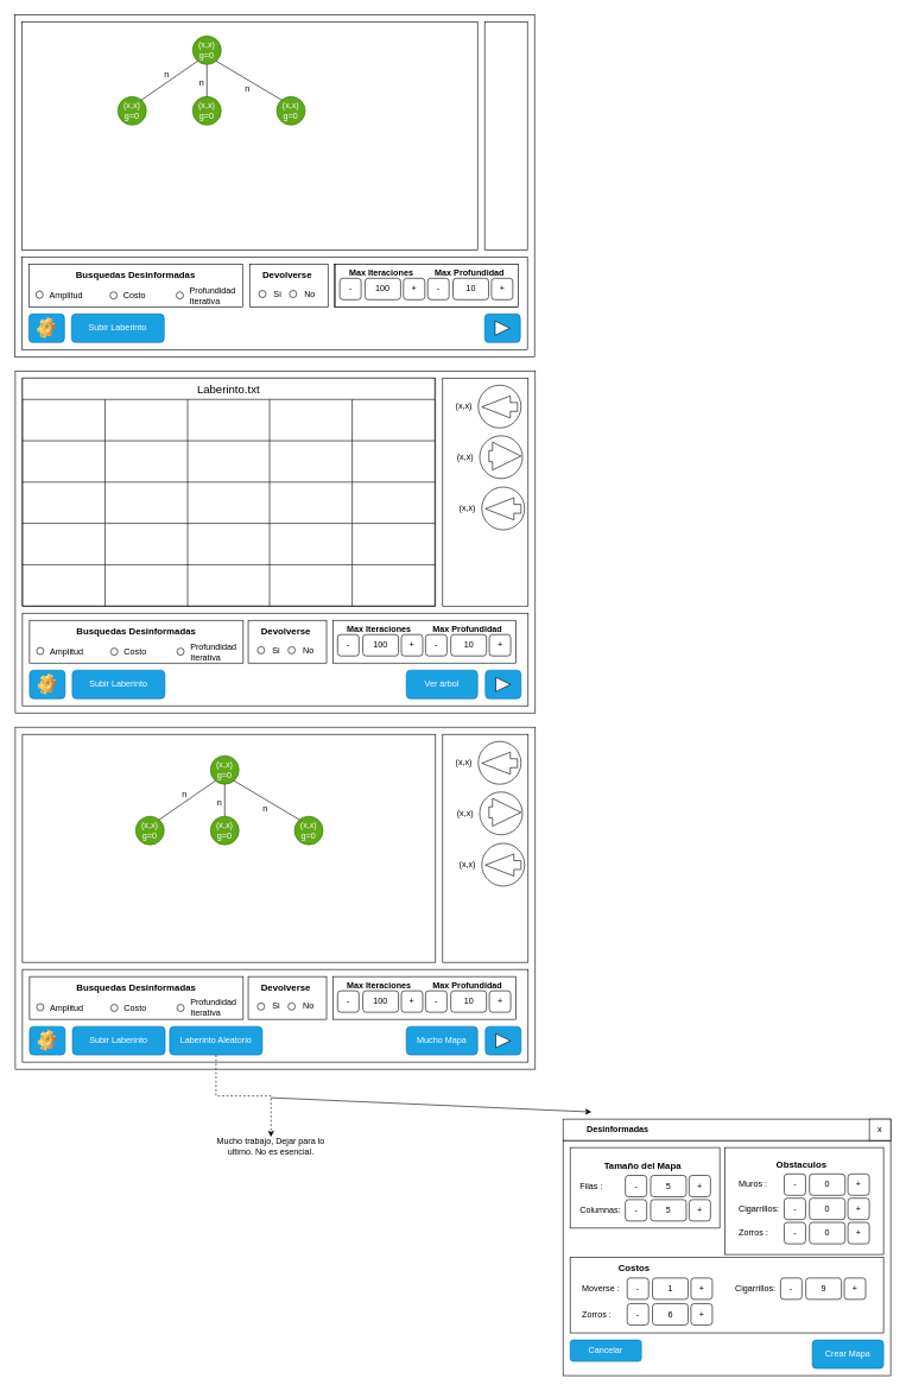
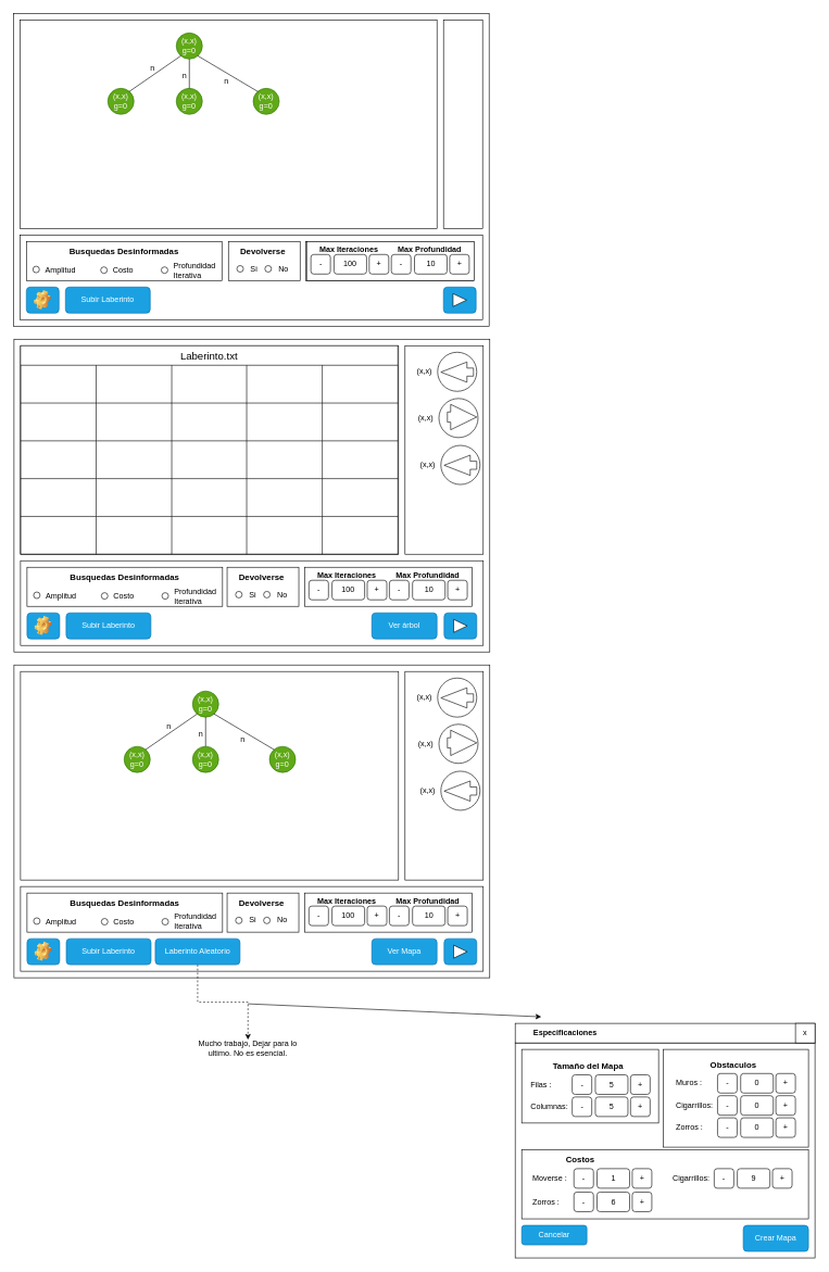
- <mxCell id="140" value="Mucho Mapa" style="rounded=1;whiteSpace=wrap;html=1;fillColor=#1ba1e2;fontColor=#ffffff;strokeColor=#006EAF;" parent="1" vertex="1"><mxGeometry x="570" y="1440" width="100" height="40" as="geometry" /></mxCell>
+ <mxCell id="140" value="Ver Mapa" style="rounded=1;whiteSpace=wrap;html=1;fillColor=#1ba1e2;fontColor=#ffffff;strokeColor=#006EAF;" parent="1" vertex="1"><mxGeometry x="570" y="1440" width="100" height="40" as="geometry" /></mxCell>
- <mxCell id="6" value="&lt;b&gt;Desinformadas&lt;/b&gt;" style="text;html=1;strokeColor=none;fillColor=none;align=center;verticalAlign=middle;whiteSpace=wrap;rounded=0;" parent="1" vertex="1"><mxGeometry x="814.5" y="1570" width="103.5" height="30" as="geometry" /></mxCell>
+ <mxCell id="6" value="&lt;b&gt;Especificaciones&lt;/b&gt;" style="text;html=1;strokeColor=none;fillColor=none;align=center;verticalAlign=middle;whiteSpace=wrap;rounded=0;" parent="1" vertex="1"><mxGeometry x="814.5" y="1570" width="103.5" height="30" as="geometry" /></mxCell>
